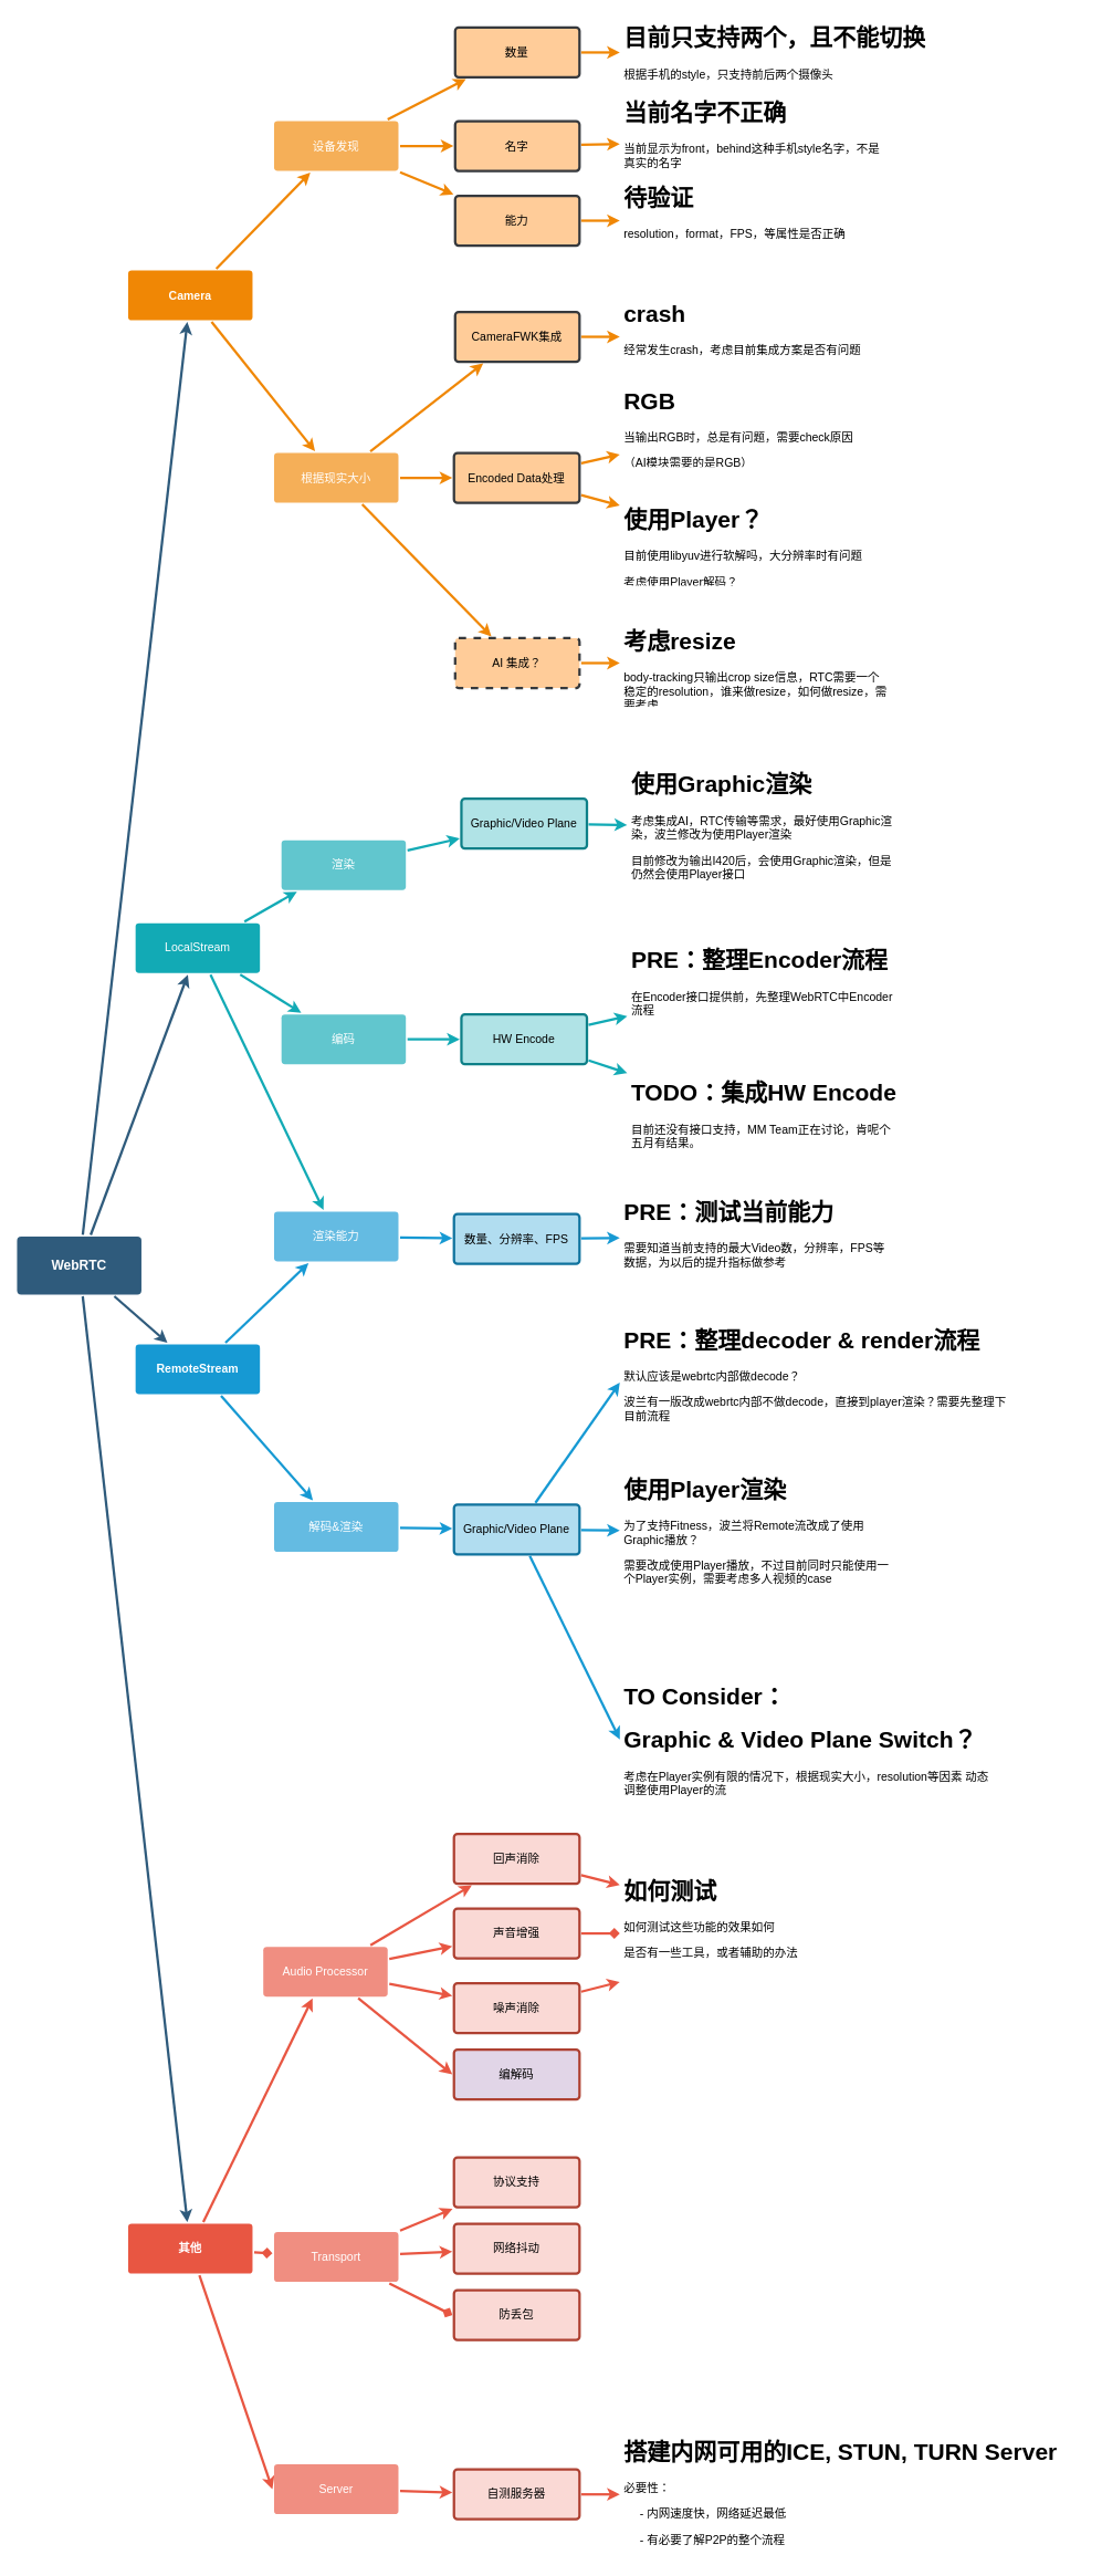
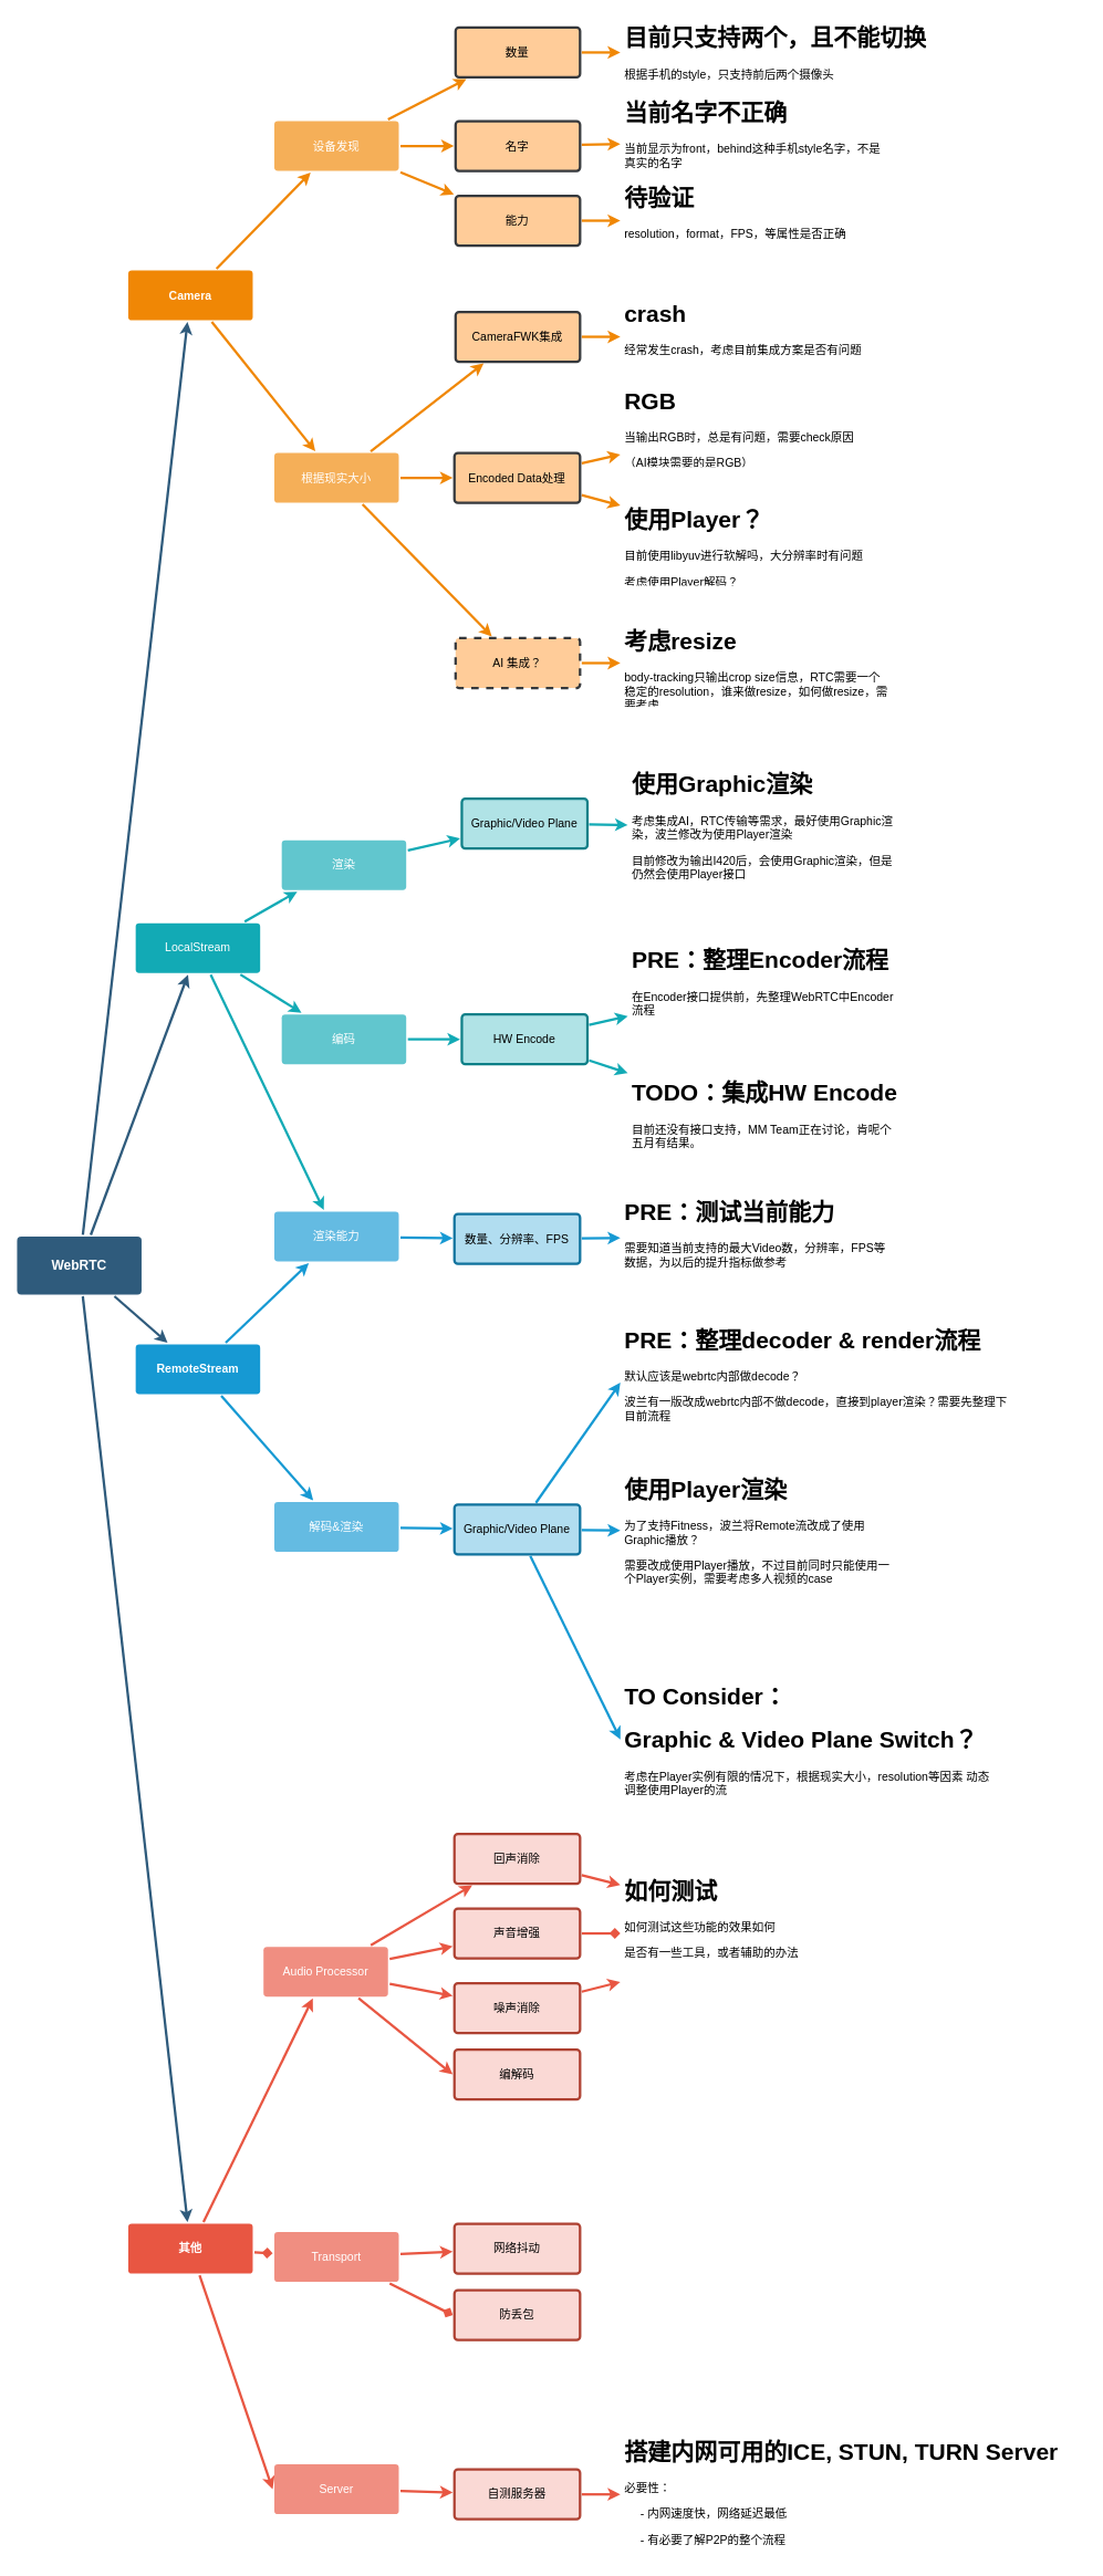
- <mxCell id="87" value="编解码" style="rounded=1;whiteSpace=wrap;html=1;shadow=0;labelBackgroundColor=none;strokeColor=#ae4132;strokeWidth=3;fillColor=#e1d5e7;fontFamily=Helvetica;fontSize=14;align=center;spacing=5;arcSize=7;perimeterSpacing=2;" parent="1" vertex="1"><mxGeometry x="547" y="2470" width="151.41" height="60" as="geometry" /></mxCell>
+ <mxCell id="87" value="编解码" style="rounded=1;whiteSpace=wrap;html=1;shadow=0;labelBackgroundColor=none;strokeColor=#ae4132;strokeWidth=3;fillColor=#fad9d5;fontFamily=Helvetica;fontSize=14;align=center;spacing=5;arcSize=7;perimeterSpacing=2;" parent="1" vertex="1"><mxGeometry x="547" y="2470" width="151.41" height="60" as="geometry" /></mxCell>
- <mxCell id="89" value="协议支持" style="rounded=1;whiteSpace=wrap;html=1;shadow=0;labelBackgroundColor=none;strokeColor=#ae4132;strokeWidth=3;fillColor=#fad9d5;fontFamily=Helvetica;fontSize=14;align=center;spacing=5;arcSize=7;perimeterSpacing=2;" parent="1" vertex="1"><mxGeometry x="547" y="2600" width="151.41" height="60" as="geometry" /></mxCell>
- <mxCell id="11" style="edgeStyle=none;orthogonalLoop=1;jettySize=auto;html=1;shadow=0;labelBackgroundColor=none;startFill=0;strokeColor=#E85642;strokeWidth=3;fillColor=#b0e3e6;fontSize=14;fontColor=#FFFFFF;" parent="1" source="14" target="89" edge="1"><mxGeometry relative="1" as="geometry" /></mxCell>
